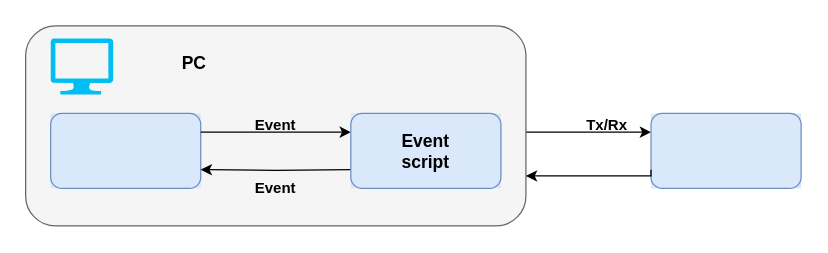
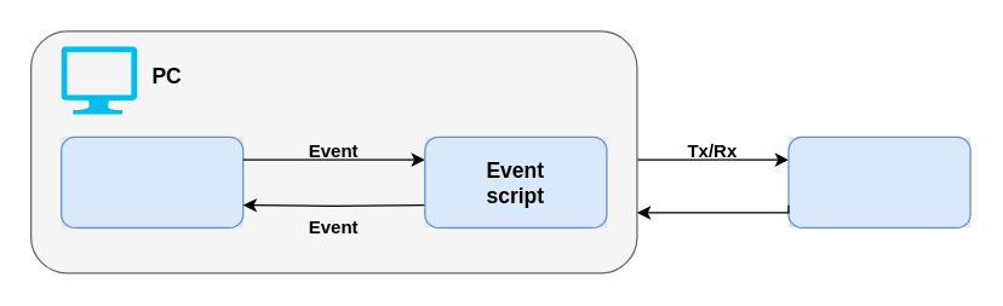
- <mxCell id="17" value="&lt;b style=&quot;font-size: 14px;&quot;&gt;PC&lt;/b&gt;" style="text;html=1;strokeColor=none;fillColor=none;align=center;verticalAlign=middle;whiteSpace=wrap;rounded=0;fontSize=14;" parent="1" vertex="1"><mxGeometry x="135" y="40" width="40" height="20" as="geometry" /></mxCell>
+ <mxCell id="17" value="&lt;b style=&quot;font-size: 14px;&quot;&gt;PC&lt;/b&gt;" style="text;html=1;strokeColor=none;fillColor=none;align=center;verticalAlign=middle;whiteSpace=wrap;rounded=0;fontSize=14;" parent="1" vertex="1"><mxGeometry x="90" y="40" width="40" height="20" as="geometry" /></mxCell>
- <mxCell id="16" value="&lt;b&gt;Tx/Rx&lt;/b&gt;" style="text;html=1;strokeColor=none;fillColor=none;align=center;verticalAlign=middle;whiteSpace=wrap;rounded=0;" parent="1" vertex="1"><mxGeometry x="465" y="90" width="40" height="20" as="geometry" /></mxCell>
+ <mxCell id="16" value="&lt;b&gt;Tx/Rx&lt;/b&gt;" style="text;html=1;strokeColor=none;fillColor=none;align=center;verticalAlign=middle;whiteSpace=wrap;rounded=0;" parent="1" vertex="1"><mxGeometry x="450" y="90" width="40" height="20" as="geometry" /></mxCell>
